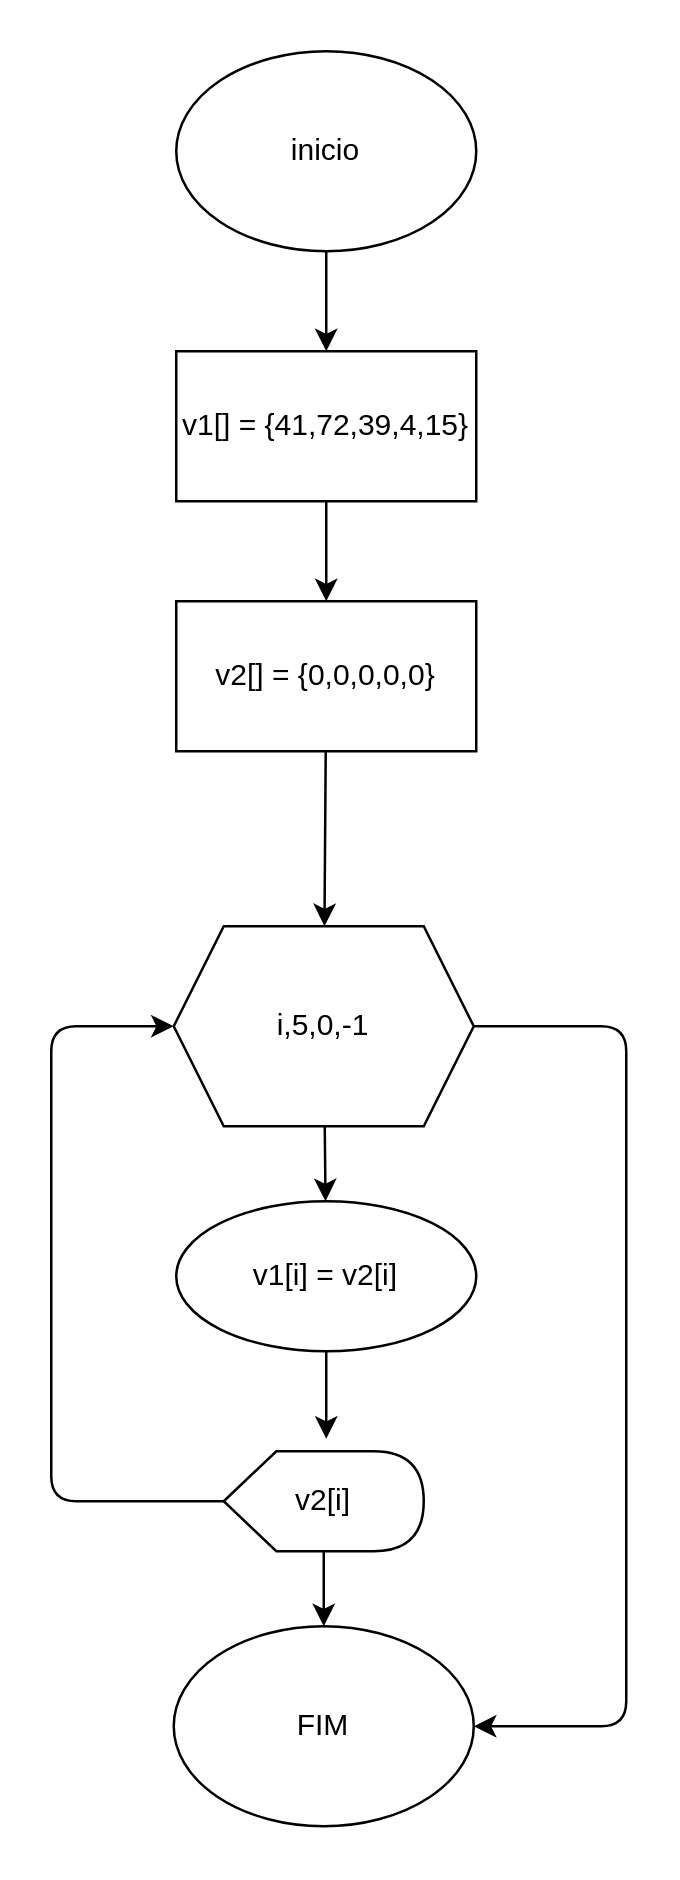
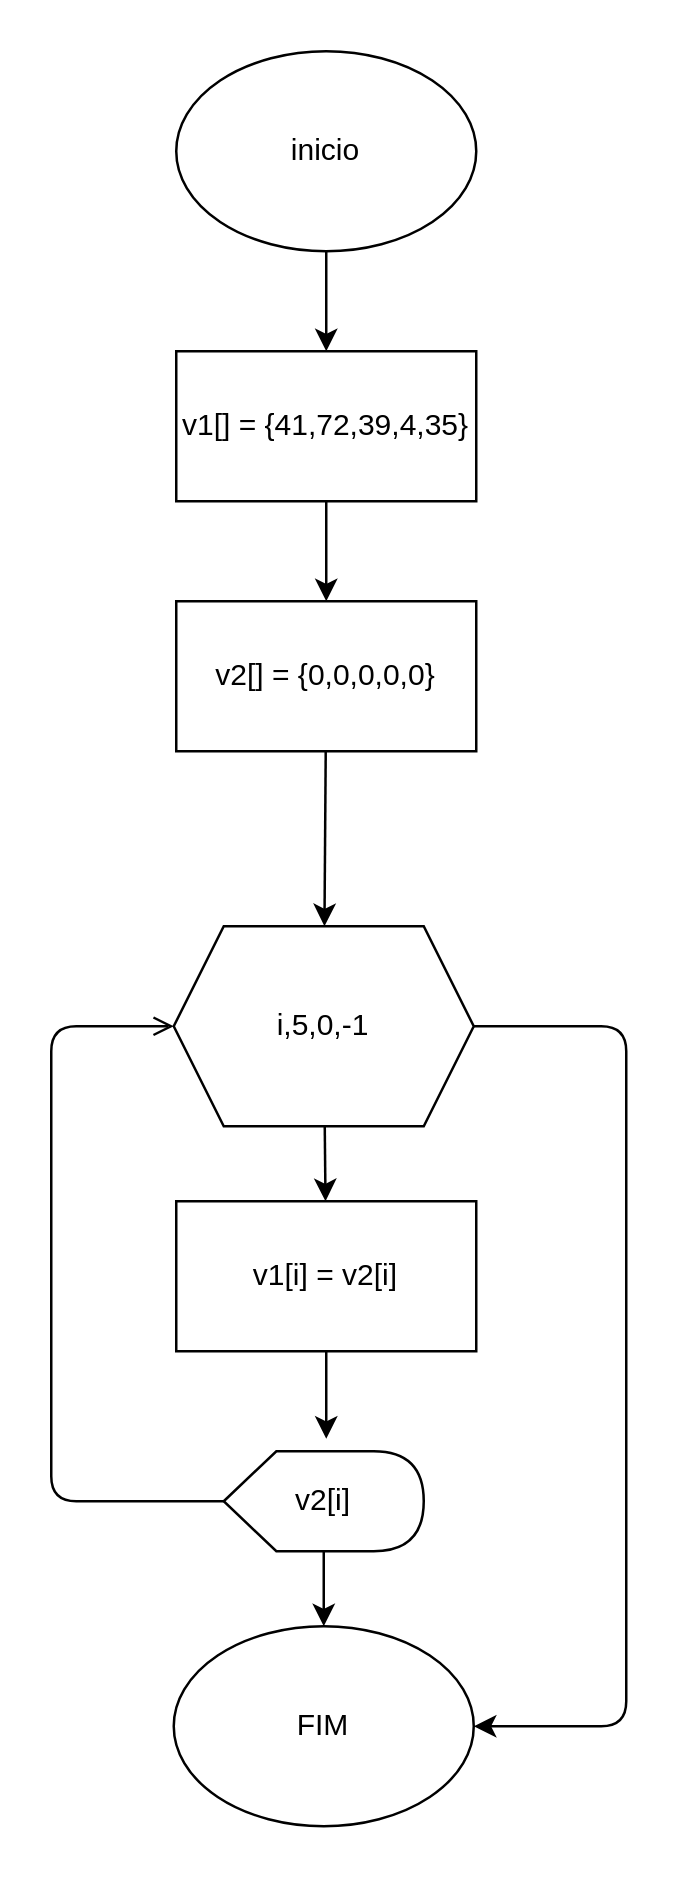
- <mxCell id="5" value="v1[] = {41,72,39,4,15}" style="whiteSpace=wrap;html=1;" parent="1" vertex="1"><mxGeometry x="70" y="140" width="120" height="60" as="geometry" /></mxCell>
+ <mxCell id="5" value="v1[] = {41,72,39,4,35}" style="whiteSpace=wrap;html=1;" parent="1" vertex="1"><mxGeometry x="70" y="140" width="120" height="60" as="geometry" /></mxCell>
- <mxCell id="14" style="edgeStyle=elbowEdgeStyle;html=1;exitX=0;exitY=0.5;exitDx=0;exitDy=0;exitPerimeter=0;entryX=0;entryY=0.5;entryDx=0;entryDy=0;" parent="1" source="15" target="10" edge="1"><mxGeometry relative="1" as="geometry"><Array as="points"><mxPoint x="20" y="490" /></Array></mxGeometry></mxCell>
+ <mxCell id="14" style="edgeStyle=elbowEdgeStyle;html=1;exitX=0;exitY=0.5;exitDx=0;exitDy=0;exitPerimeter=0;entryX=0;entryY=0.5;entryDx=0;entryDy=0;endArrow=open;" parent="1" source="15" target="10" edge="1"><mxGeometry relative="1" as="geometry"><Array as="points"><mxPoint x="20" y="490" /></Array></mxGeometry></mxCell>
- <mxCell id="12" value="v1[i] = v2[i]" style="ellipse;whiteSpace=wrap;html=1;" parent="1" vertex="1"><mxGeometry x="70" y="480" width="120" height="60" as="geometry" /></mxCell>
+ <mxCell id="12" value="v1[i] = v2[i]" style="whiteSpace=wrap;html=1;" parent="1" vertex="1"><mxGeometry x="70" y="480" width="120" height="60" as="geometry" /></mxCell>
